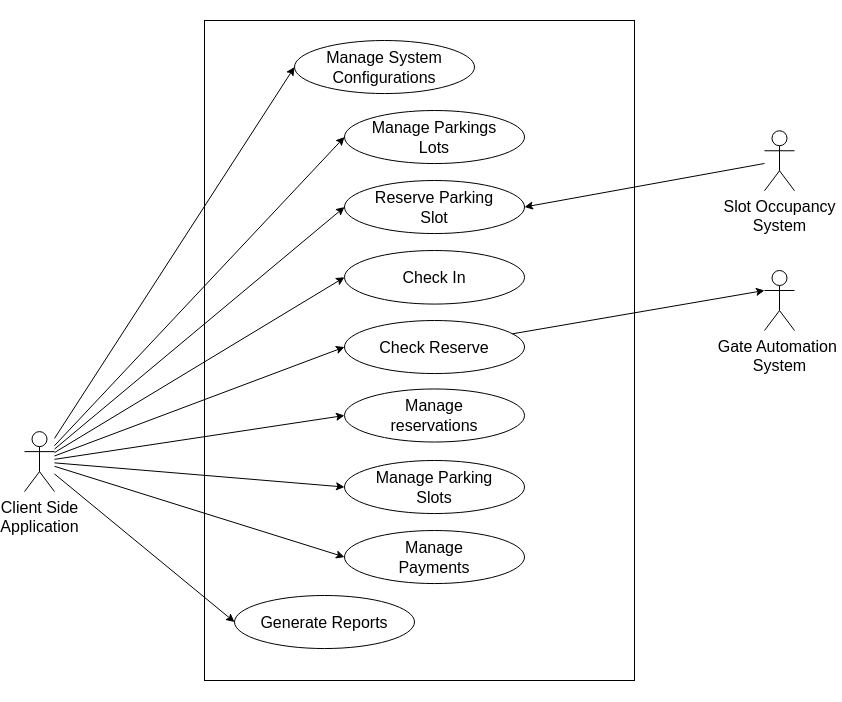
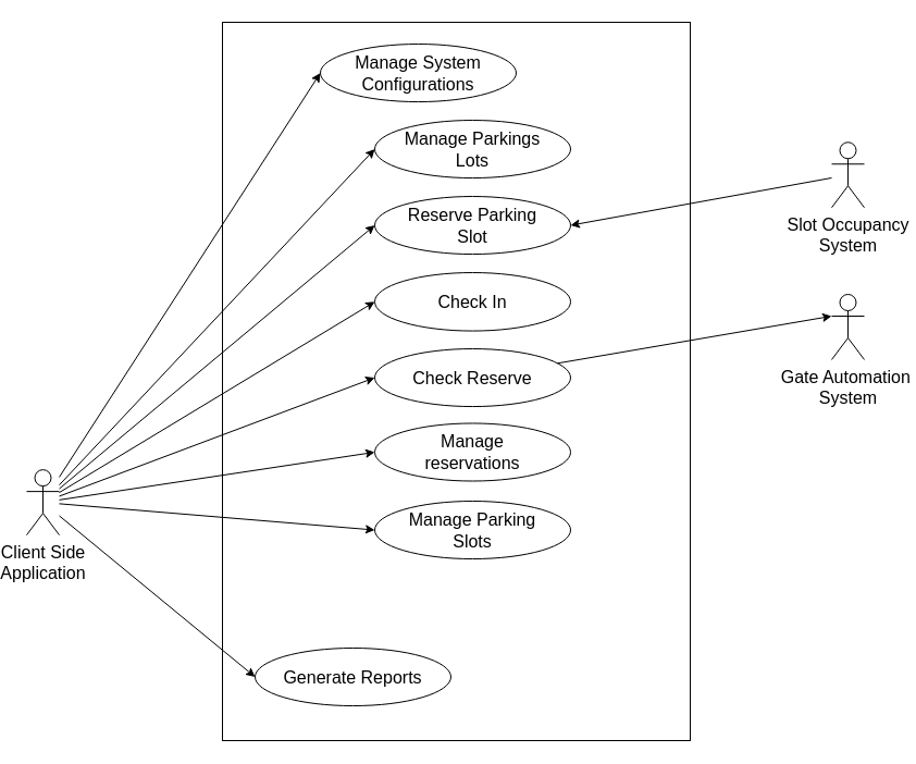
- <mxCell id="5" style="edgeStyle=none;rounded=0;orthogonalLoop=1;jettySize=auto;html=1;entryX=0;entryY=0.5;entryDx=0;entryDy=0;" parent="1" source="12" target="20" edge="1"><mxGeometry relative="1" as="geometry" /></mxCell>
- <mxCell id="20" value="Manage &lt;br style=&quot;font-size: 16px;&quot;&gt;Payments" style="ellipse;whiteSpace=wrap;html=1;fontSize=16;" parent="1" vertex="1"><mxGeometry x="340" y="529.997" width="180" height="53.057" as="geometry" /></mxCell>
